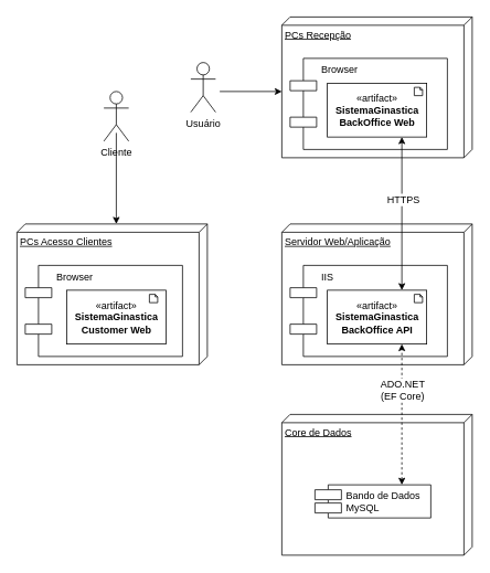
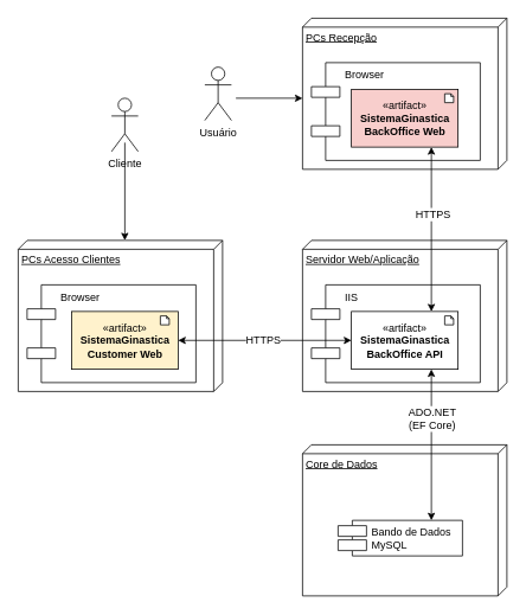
- <mxCell id="4" value="«artifact»&lt;br&gt;&lt;b&gt;SistemaGinastica&lt;br&gt;BackOffice Web&lt;br&gt;&lt;/b&gt;" style="html=1;" parent="1" vertex="1"><mxGeometry x="395" y="100" width="120" height="65" as="geometry" /></mxCell>
+ <mxCell id="4" value="«artifact»&lt;br&gt;&lt;b&gt;SistemaGinastica&lt;br&gt;BackOffice Web&lt;br&gt;&lt;/b&gt;" style="html=1;fillColor=#f8cecc;" parent="1" vertex="1"><mxGeometry x="395" y="100" width="120" height="65" as="geometry" /></mxCell>
- <mxCell id="20" value="«artifact»&lt;br&gt;&lt;b&gt;SistemaGinastica&lt;br&gt;Customer Web&lt;br&gt;&lt;/b&gt;" style="html=1;" vertex="1" parent="1"><mxGeometry x="80" y="350" width="120" height="65" as="geometry" /></mxCell>
+ <mxCell id="20" value="«artifact»&lt;br&gt;&lt;b&gt;SistemaGinastica&lt;br&gt;Customer Web&lt;br&gt;&lt;/b&gt;" style="html=1;fillColor=#fff2cc;" vertex="1" parent="1"><mxGeometry x="80" y="350" width="120" height="65" as="geometry" /></mxCell>
+ <mxCell id="22" value="" style="endArrow=classic;startArrow=classic;html=1;exitX=0;exitY=0.5;exitDx=0;exitDy=0;entryX=1;entryY=0.5;entryDx=0;entryDy=0;" edge="1" parent="1" source="7" target="20"><mxGeometry width="50" height="50" relative="1" as="geometry"><mxPoint x="495" y="360" as="sourcePoint" /><mxPoint x="495" y="175" as="targetPoint" /></mxGeometry></mxCell>
+ <mxCell id="23" value="HTTPS" style="text;html=1;resizable=0;points=[];align=center;verticalAlign=middle;labelBackgroundColor=#ffffff;" vertex="1" connectable="0" parent="22"><mxGeometry x="-0.259" y="-2" relative="1" as="geometry"><mxPoint x="-27.5" y="2" as="offset" /></mxGeometry></mxCell>
- <mxCell id="16" value="" style="endArrow=classic;startArrow=classic;html=1;entryX=0.75;entryY=1;entryDx=0;entryDy=0;exitX=0.75;exitY=0;exitDx=0;exitDy=0;dashed=1;" parent="1" source="11" target="7" edge="1"><mxGeometry width="50" height="50" relative="1" as="geometry"><mxPoint x="250" y="300" as="sourcePoint" /><mxPoint x="310" y="340" as="targetPoint" /></mxGeometry></mxCell>
+ <mxCell id="16" value="" style="endArrow=classic;startArrow=classic;html=1;entryX=0.75;entryY=1;entryDx=0;entryDy=0;exitX=0.75;exitY=0;exitDx=0;exitDy=0;" parent="1" source="11" target="7" edge="1"><mxGeometry width="50" height="50" relative="1" as="geometry"><mxPoint x="250" y="300" as="sourcePoint" /><mxPoint x="310" y="340" as="targetPoint" /></mxGeometry></mxCell>
